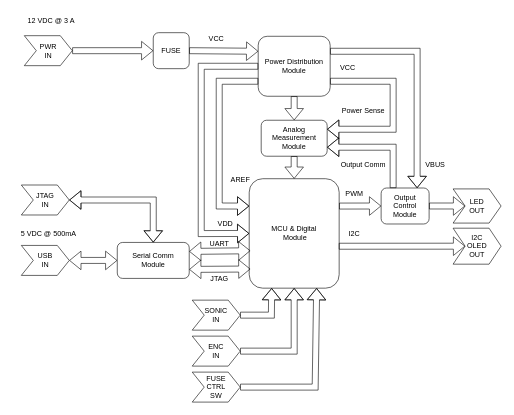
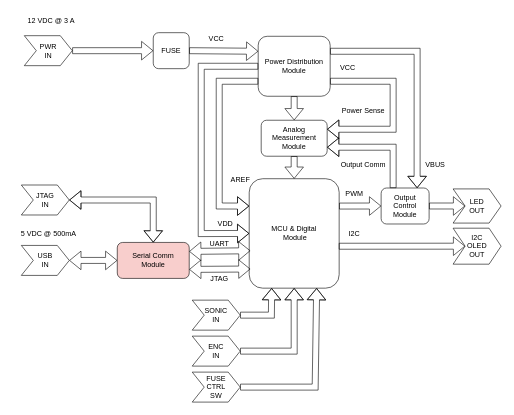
- <mxCell id="5" value="Serial Comm&lt;br&gt;Module" style="rounded=1;whiteSpace=wrap;html=1;" vertex="1" parent="1"><mxGeometry x="195" y="403.75" width="120" height="60" as="geometry" /></mxCell>
+ <mxCell id="5" value="Serial Comm&lt;br&gt;Module" style="rounded=1;whiteSpace=wrap;html=1;fillColor=#f8cecc;" vertex="1" parent="1"><mxGeometry x="195" y="403.75" width="120" height="60" as="geometry" /></mxCell>
